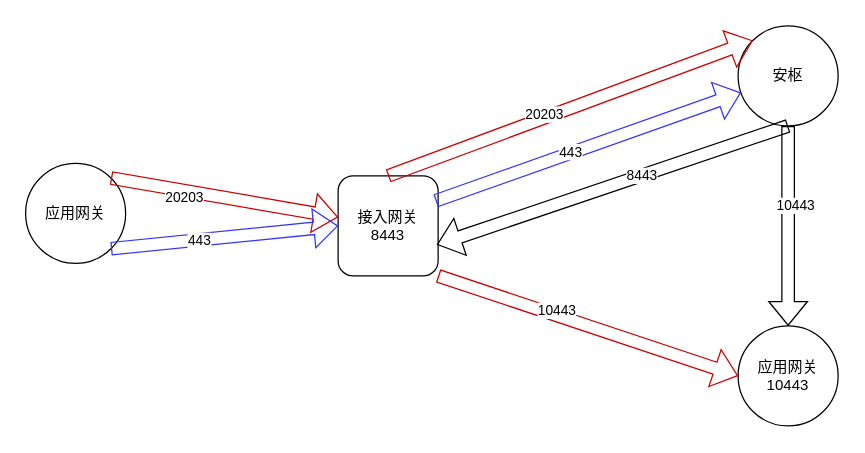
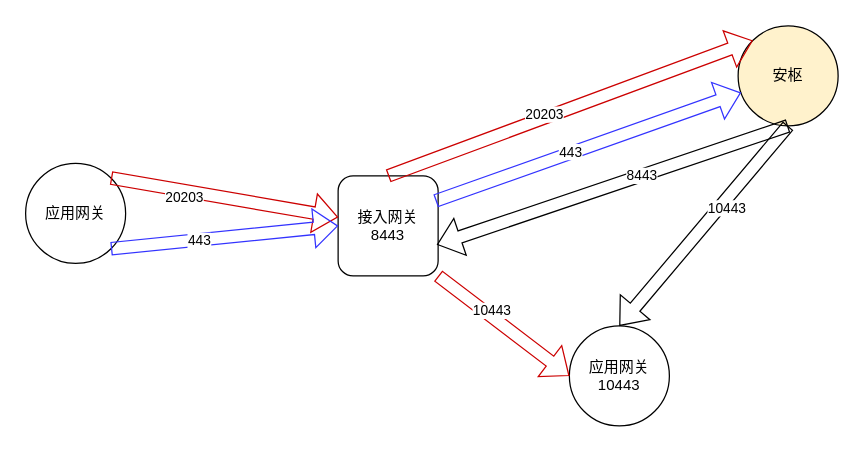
- <mxCell id="4" value="安枢" style="ellipse;whiteSpace=wrap;html=1;aspect=fixed;" vertex="1" parent="1"><mxGeometry x="590" y="20" width="80" height="80" as="geometry" /></mxCell>
+ <mxCell id="4" value="安枢" style="ellipse;whiteSpace=wrap;html=1;aspect=fixed;fillColor=#fff2cc;" vertex="1" parent="1"><mxGeometry x="590" y="20" width="80" height="80" as="geometry" /></mxCell>
- <mxCell id="5" value="应用网关&lt;br&gt;10443" style="ellipse;whiteSpace=wrap;html=1;aspect=fixed;" vertex="1" parent="1"><mxGeometry x="590" y="260" width="80" height="80" as="geometry" /></mxCell>
+ <mxCell id="5" value="应用网关&lt;br&gt;10443" style="ellipse;whiteSpace=wrap;html=1;aspect=fixed;" vertex="1" parent="1"><mxGeometry x="455" y="260" width="80" height="80" as="geometry" /></mxCell>
